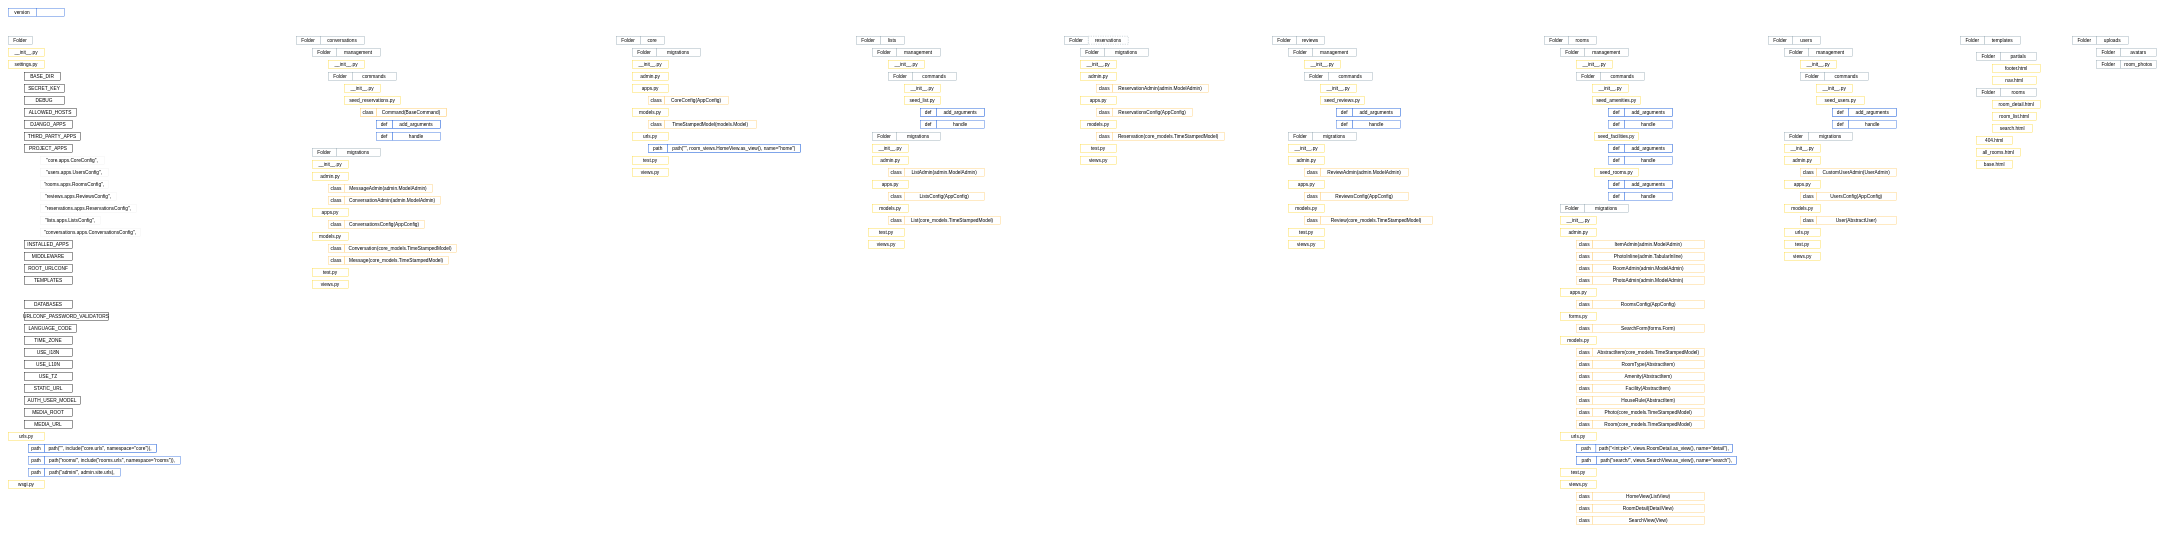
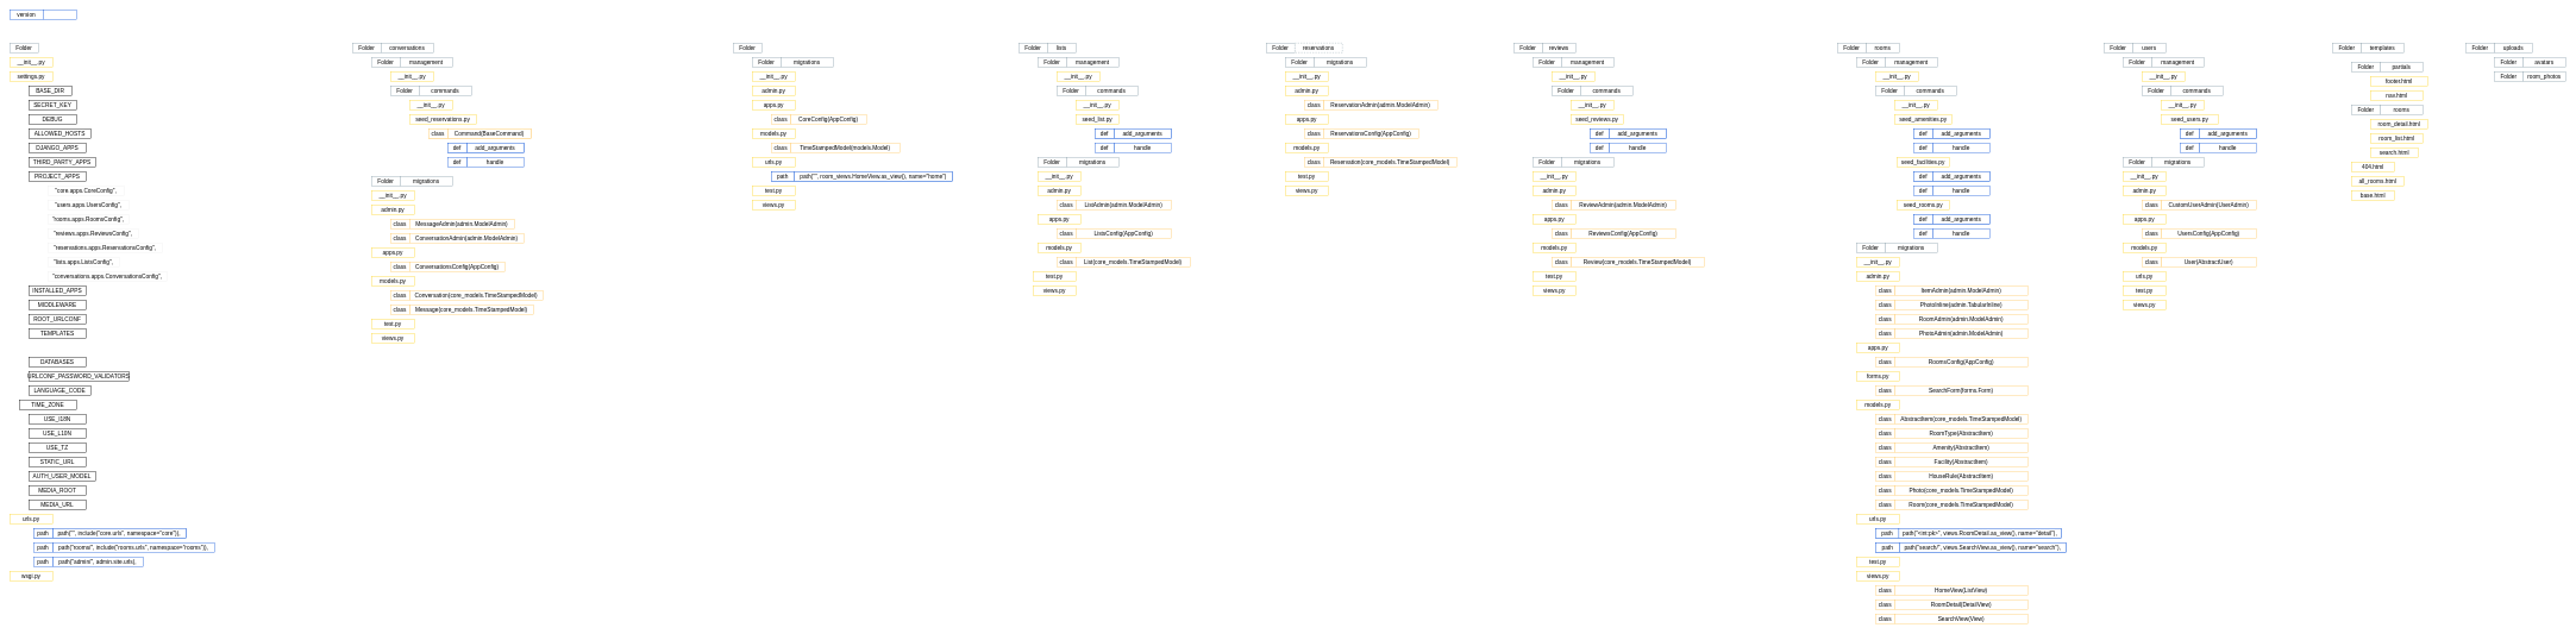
- <mxCell id="39" value="core" style="rounded=0;whiteSpace=wrap;html=1;strokeColor=#90A4AE;" vertex="1" parent="37"><mxGeometry x="60" width="60" height="20" as="geometry" /></mxCell>
- <mxCell id="171" value="TIME_ZONE" style="rounded=0;whiteSpace=wrap;html=1;" vertex="1" parent="1"><mxGeometry x="60" y="840" width="120" height="20" as="geometry" /></mxCell>
+ <mxCell id="171" value="TIME_ZONE" style="rounded=0;whiteSpace=wrap;html=1;" vertex="1" parent="1"><mxGeometry x="40" y="840" width="120" height="20" as="geometry" /></mxCell>
